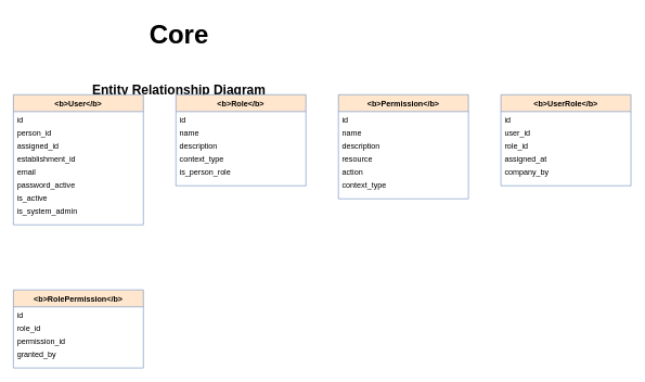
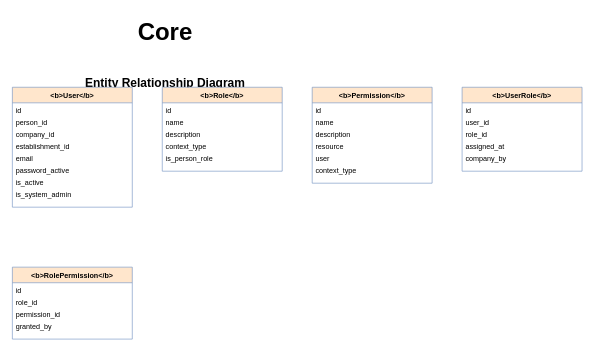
- <mxCell id="6" value="assigned_id" style="text;align=left;verticalAlign=top;spacingLeft=4;spacingRight=4;overflow=hidden;rotatable=0;points=[[0,0.5],[1,0.5]];portConstraint=eastwest;" vertex="1" parent="3"><mxGeometry y="66" width="200" height="20" as="geometry" /></mxCell>
+ <mxCell id="6" value="company_id" style="text;align=left;verticalAlign=top;spacingLeft=4;spacingRight=4;overflow=hidden;rotatable=0;points=[[0,0.5],[1,0.5]];portConstraint=eastwest;" vertex="1" parent="3"><mxGeometry y="66" width="200" height="20" as="geometry" /></mxCell>
- <mxCell id="23" value="action" style="text;align=left;verticalAlign=top;spacingLeft=4;spacingRight=4;overflow=hidden;rotatable=0;points=[[0,0.5],[1,0.5]];portConstraint=eastwest;" vertex="1" parent="18"><mxGeometry y="106" width="200" height="20" as="geometry" /></mxCell>
+ <mxCell id="23" value="user" style="text;align=left;verticalAlign=top;spacingLeft=4;spacingRight=4;overflow=hidden;rotatable=0;points=[[0,0.5],[1,0.5]];portConstraint=eastwest;" vertex="1" parent="18"><mxGeometry y="106" width="200" height="20" as="geometry" /></mxCell>
